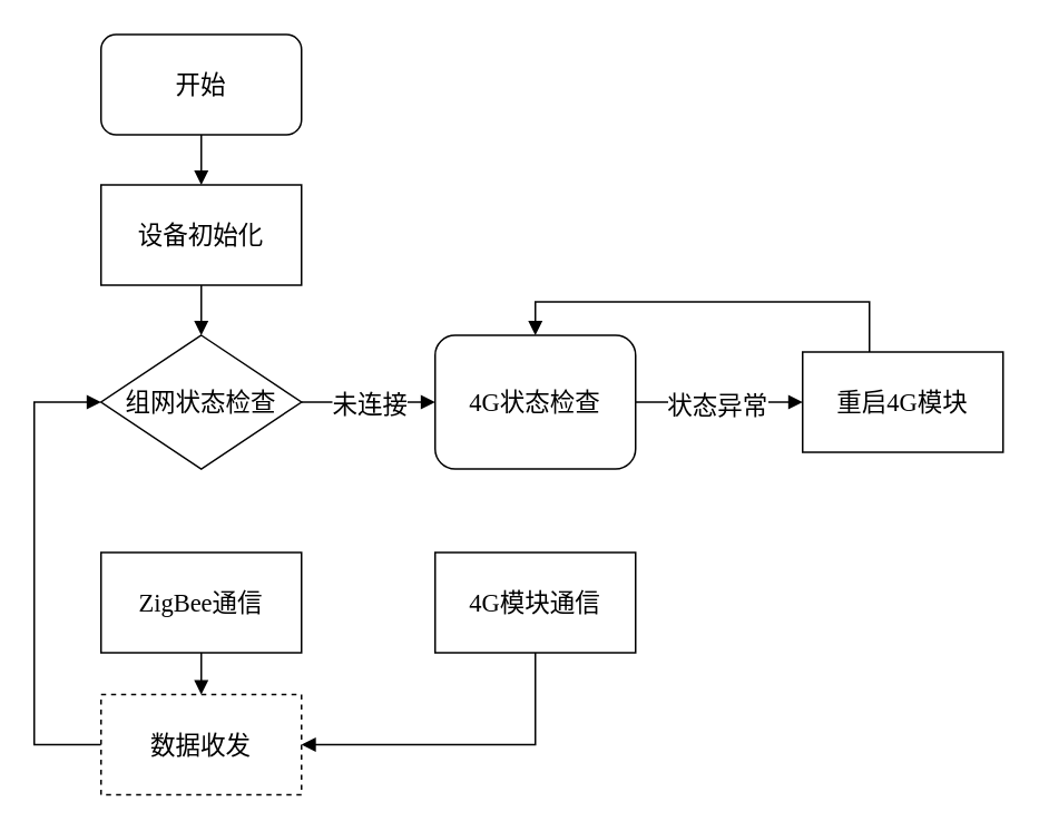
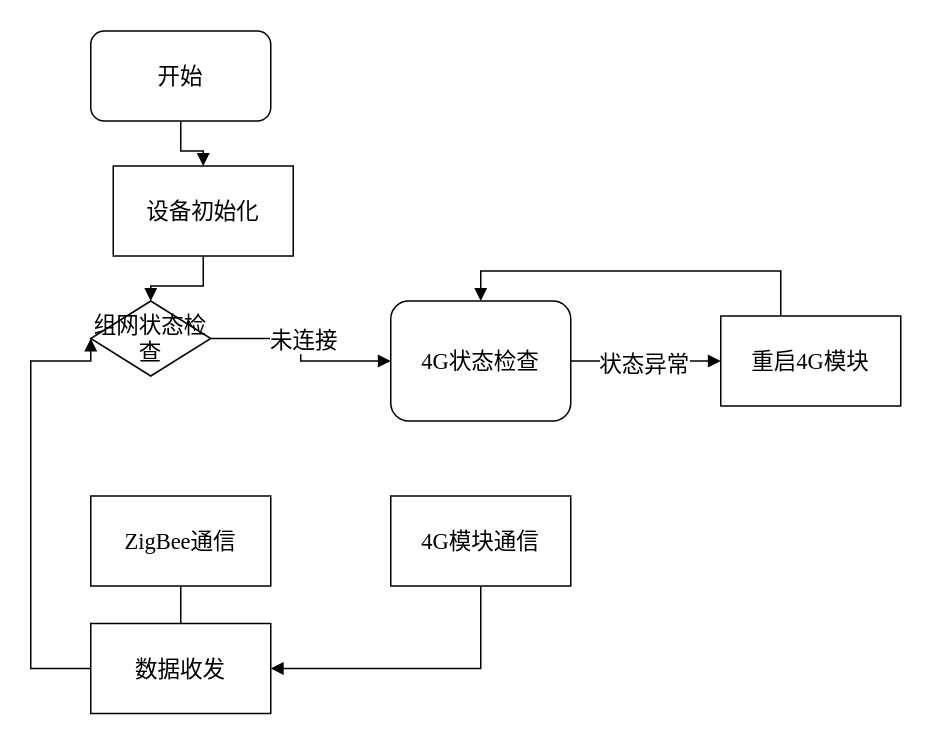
- <mxCell id="5" value="&lt;font style=&quot;font-size: 15px;&quot;&gt;设备初始化&lt;/font&gt;" style="whiteSpace=wrap;html=1;fontSize=15;fontFamily=Verdana;" vertex="1" parent="1"><mxGeometry x="60" y="110" width="120" height="60" as="geometry" /></mxCell>
+ <mxCell id="5" value="&lt;font style=&quot;font-size: 15px;&quot;&gt;设备初始化&lt;/font&gt;" style="whiteSpace=wrap;html=1;fontSize=15;fontFamily=Verdana;" vertex="1" parent="1"><mxGeometry x="75" y="110" width="120" height="60" as="geometry" /></mxCell>
- <mxCell id="8" value="组网状态检查" style="rhombus;whiteSpace=wrap;html=1;fontSize=15;fontFamily=Verdana;" vertex="1" parent="1"><mxGeometry x="60" y="200" width="120" height="80" as="geometry" /></mxCell>
+ <mxCell id="8" value="组网状态检查" style="rhombus;whiteSpace=wrap;html=1;fontSize=15;fontFamily=Verdana;" vertex="1" parent="1"><mxGeometry x="60" y="200" width="80" height="50" as="geometry" /></mxCell>
- <mxCell id="9" value="" style="edgeStyle=orthogonalEdgeStyle;rounded=0;orthogonalLoop=1;jettySize=auto;html=1;strokeColor=default;align=center;verticalAlign=middle;fontFamily=Verdana;fontSize=15;fontColor=default;labelBackgroundColor=default;endArrow=block;endFill=1;" edge="1" parent="1" source="10" target="19"><mxGeometry relative="1" as="geometry" /></mxCell>
+ <mxCell id="9" value="" style="edgeStyle=orthogonalEdgeStyle;rounded=0;orthogonalLoop=1;jettySize=auto;html=1;strokeColor=default;align=center;verticalAlign=middle;fontFamily=Verdana;fontSize=15;fontColor=default;labelBackgroundColor=default;endArrow=none;endFill=1;" edge="1" parent="1" source="10" target="19"><mxGeometry relative="1" as="geometry" /></mxCell>
- <mxCell id="19" value="数据收发" style="whiteSpace=wrap;html=1;fontSize=15;fontFamily=Verdana;dashed=1;" vertex="1" parent="1"><mxGeometry x="60" y="415" width="120" height="60" as="geometry" /></mxCell>
+ <mxCell id="19" value="数据收发" style="whiteSpace=wrap;html=1;fontSize=15;fontFamily=Verdana;" vertex="1" parent="1"><mxGeometry x="60" y="415" width="120" height="60" as="geometry" /></mxCell>
